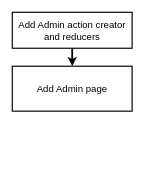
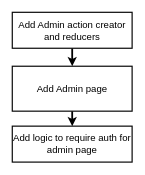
+ <mxCell id="4" style="edgeStyle=orthogonalEdgeStyle;rounded=0;html=1;exitX=0.5;exitY=1;entryX=0.5;entryY=0;startArrow=none;startFill=0;endArrow=classic;endFill=1;jettySize=auto;orthogonalLoop=1;strokeColor=#000000;strokeWidth=3;fontSize=16;fontColor=#000000;" parent="1" source="5" target="6" edge="1"><mxGeometry relative="1" as="geometry" /></mxCell>
+ <mxCell id="6" value="Add logic to require auth for admin page" style="rounded=0;whiteSpace=wrap;html=1;shadow=0;labelBackgroundColor=none;strokeColor=#080808;strokeWidth=2;fillColor=#ffffff;fontSize=16;fontColor=#000000;align=center;" parent="1" vertex="1"><mxGeometry x="20" y="210" width="200" height="60" as="geometry" /></mxCell>
